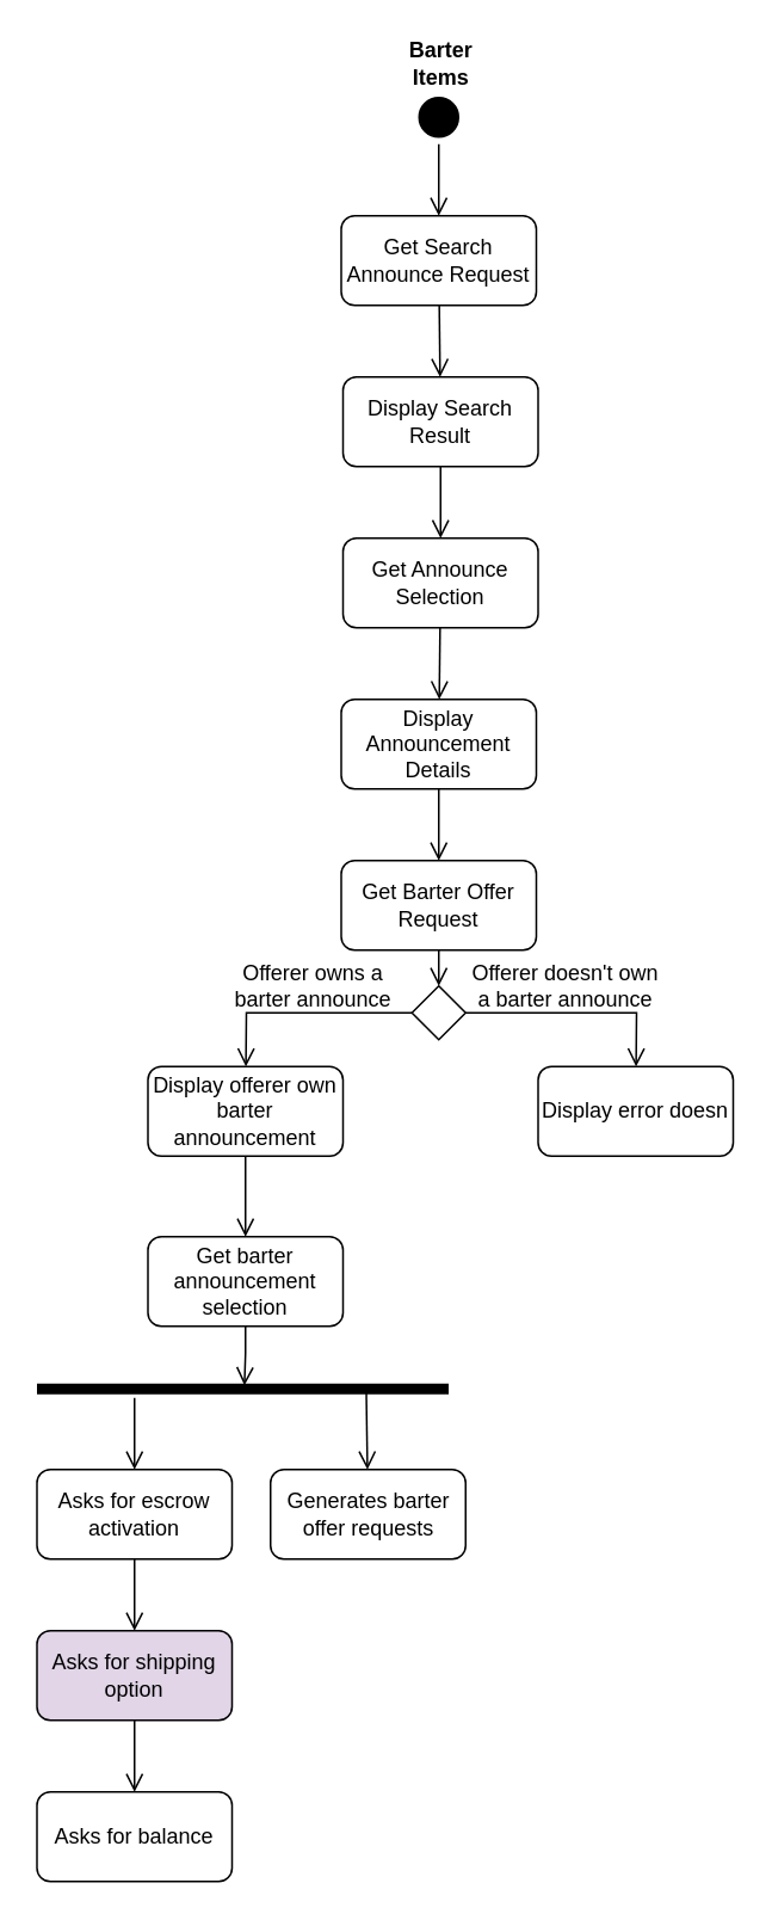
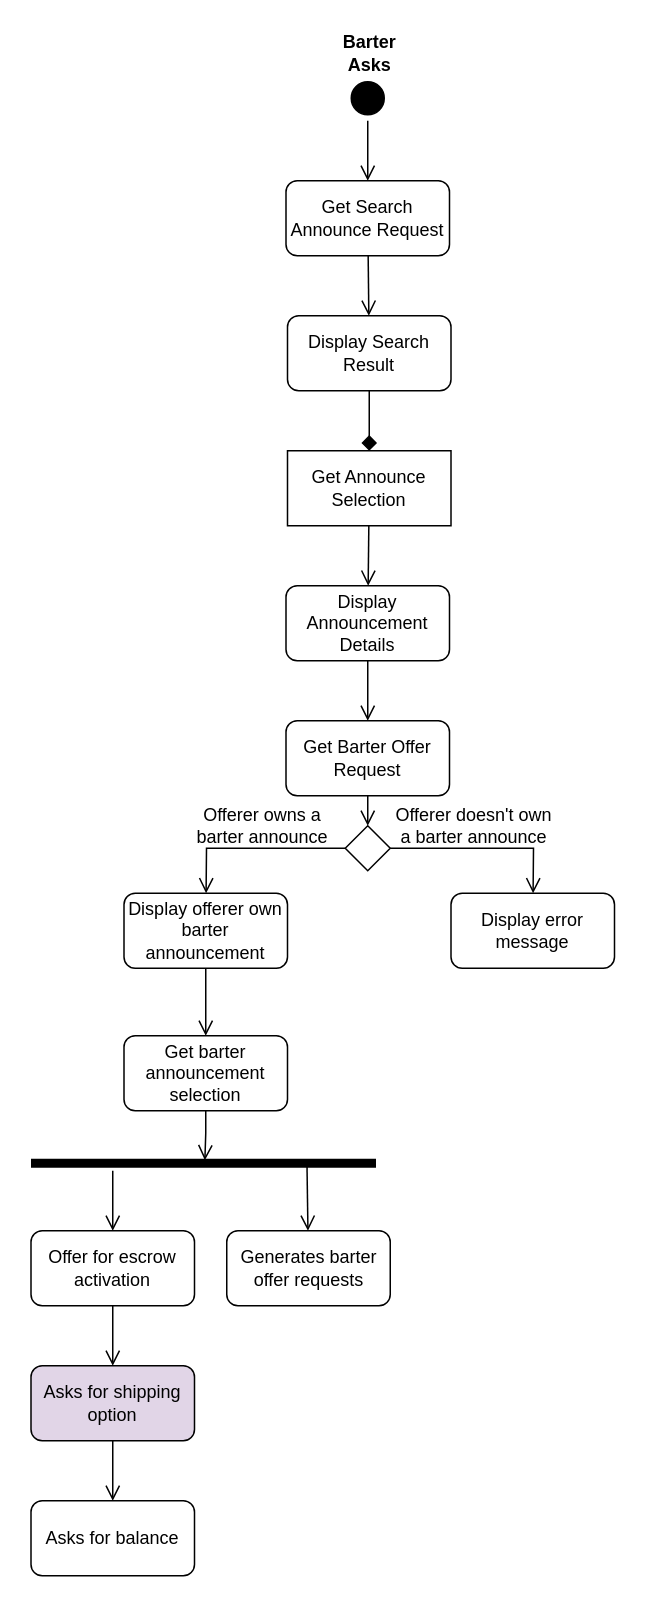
- <mxCell id="5" value="&lt;b&gt;Barter Items&lt;/b&gt;" style="text;html=1;align=center;verticalAlign=middle;whiteSpace=wrap;rounded=0;" vertex="1" parent="1"><mxGeometry x="215.5" y="20" width="60" height="30" as="geometry" /></mxCell>
+ <mxCell id="5" value="&lt;b&gt;Barter Asks&lt;/b&gt;" style="text;html=1;align=center;verticalAlign=middle;whiteSpace=wrap;rounded=0;" vertex="1" parent="1"><mxGeometry x="215.5" y="20" width="60" height="30" as="geometry" /></mxCell>
- <mxCell id="20" value="" style="html=1;verticalAlign=bottom;endArrow=open;endSize=8;strokeColor=#000000;rounded=0;" edge="1" parent="1" source="6" target="7"><mxGeometry relative="1" as="geometry"><mxPoint x="480" y="250" as="targetPoint" /><mxPoint x="250" y="270" as="sourcePoint" /></mxGeometry></mxCell>
+ <mxCell id="20" value="" style="html=1;verticalAlign=bottom;endArrow=diamond;endSize=8;strokeColor=#000000;rounded=0;" edge="1" parent="1" source="6" target="7"><mxGeometry relative="1" as="geometry"><mxPoint x="480" y="250" as="targetPoint" /><mxPoint x="250" y="270" as="sourcePoint" /></mxGeometry></mxCell>
- <mxCell id="7" value="Get Announce Selection" style="rounded=1;whiteSpace=wrap;html=1;" vertex="1" parent="1"><mxGeometry x="191" y="300" width="109" height="50" as="geometry" /></mxCell>
+ <mxCell id="7" value="Get Announce Selection" style="whiteSpace=wrap;html=1;rounded=0;" vertex="1" parent="1"><mxGeometry x="191" y="300" width="109" height="50" as="geometry" /></mxCell>
- <mxCell id="12" value="Display error doesn" style="rounded=1;whiteSpace=wrap;html=1;" vertex="1" parent="1"><mxGeometry x="300" y="595" width="109" height="50" as="geometry" /></mxCell>
+ <mxCell id="12" value="Display error message" style="rounded=1;whiteSpace=wrap;html=1;" vertex="1" parent="1"><mxGeometry x="300" y="595" width="109" height="50" as="geometry" /></mxCell>
- <mxCell id="24" value="Asks for escrow activation" style="rounded=1;whiteSpace=wrap;html=1;" vertex="1" parent="1"><mxGeometry x="20" y="820" width="109" height="50" as="geometry" /></mxCell>
+ <mxCell id="24" value="Offer for escrow activation" style="rounded=1;whiteSpace=wrap;html=1;" vertex="1" parent="1"><mxGeometry x="20" y="820" width="109" height="50" as="geometry" /></mxCell>
